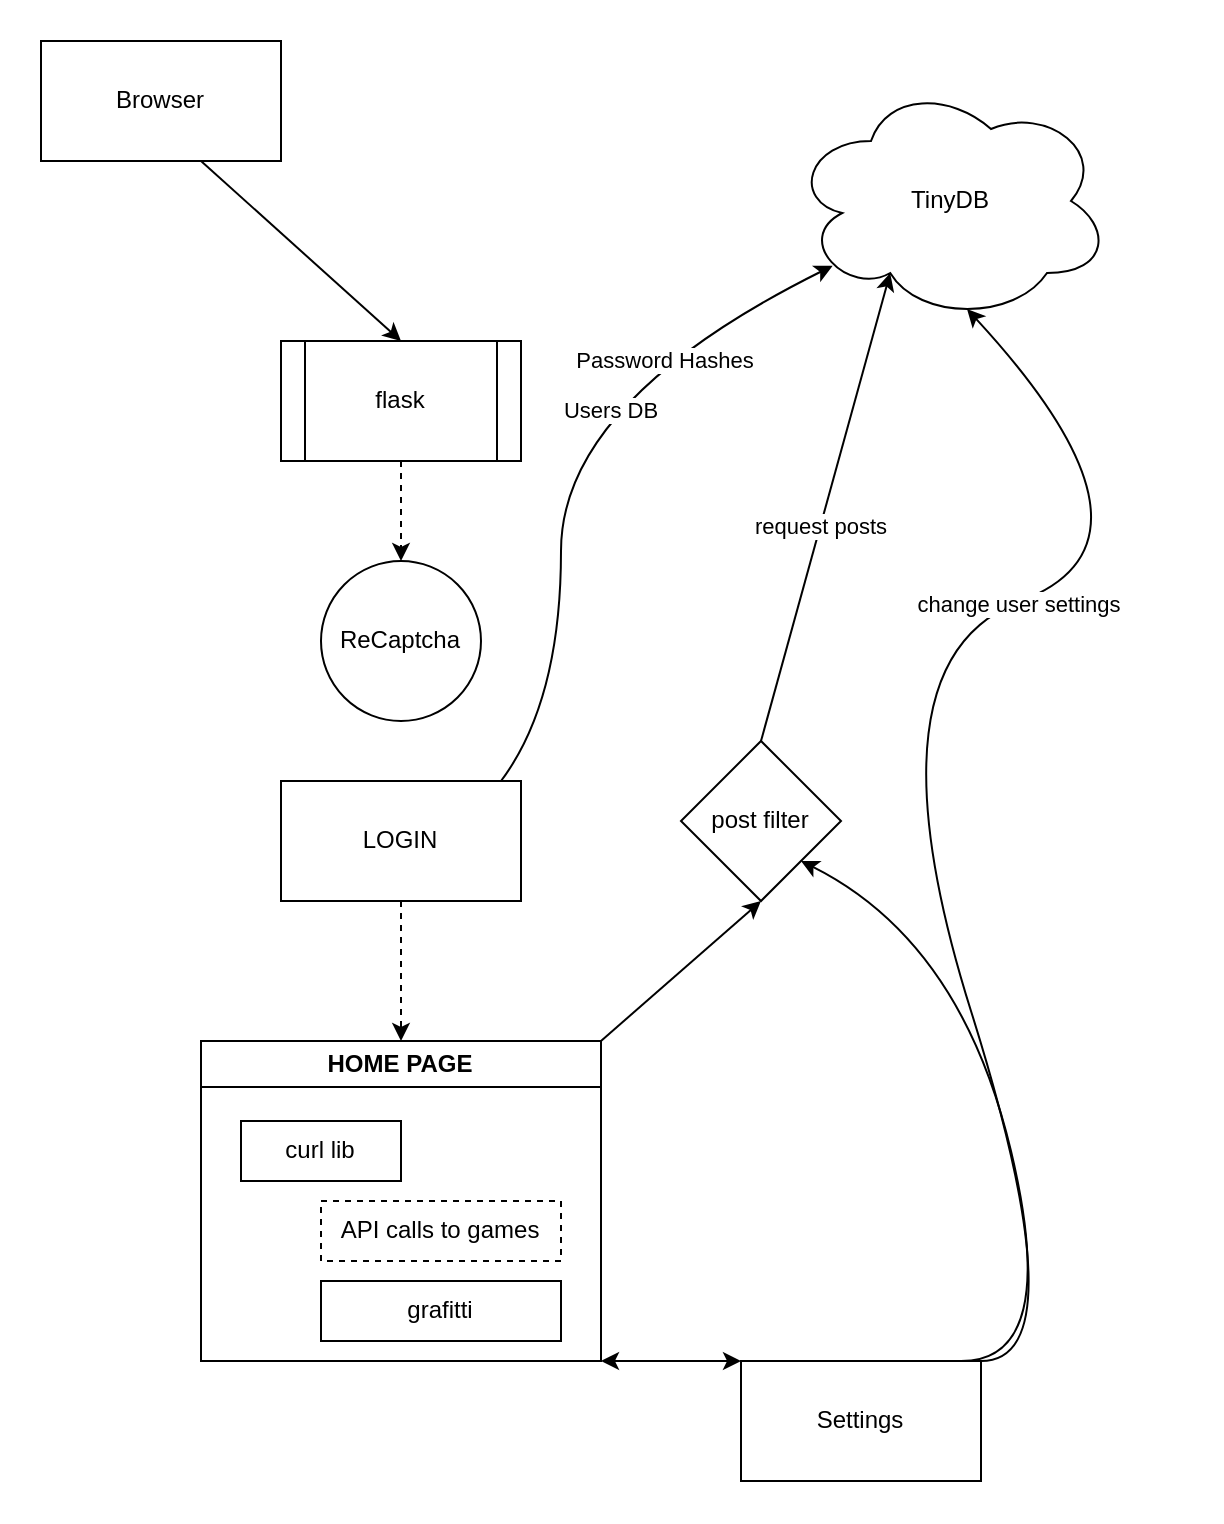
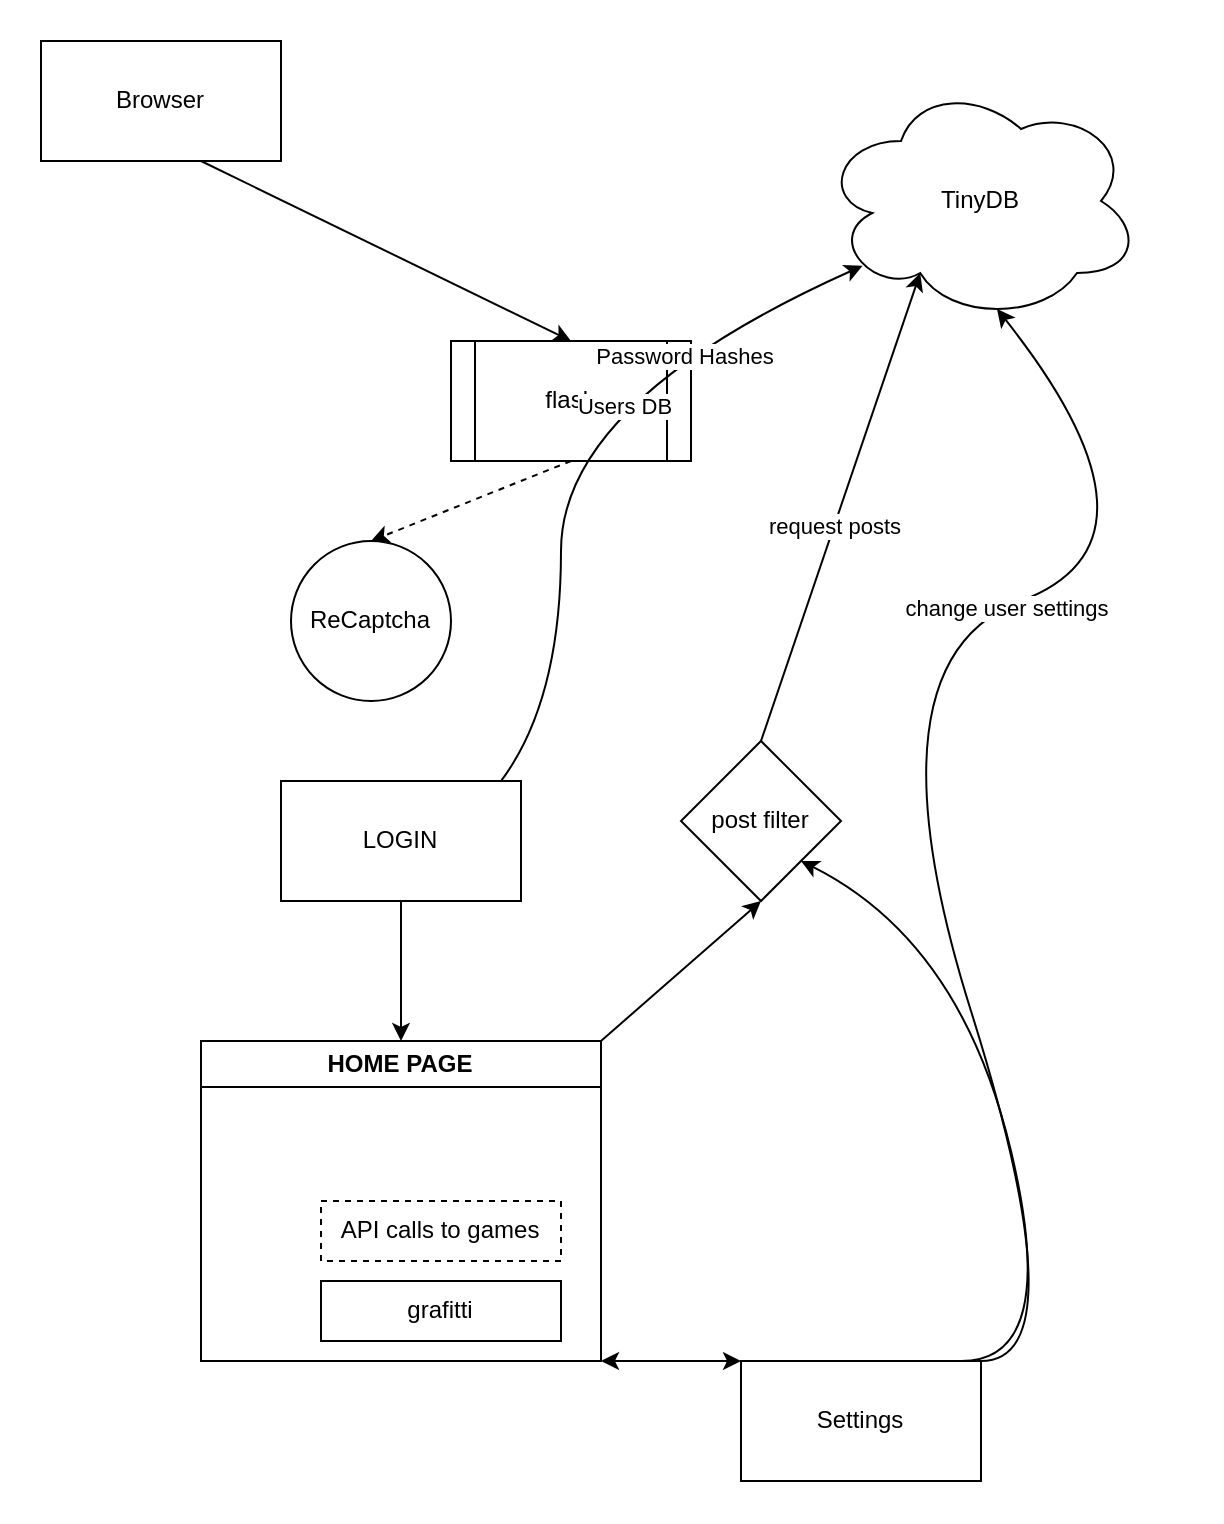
- <mxCell id="8" value="TinyDB" style="ellipse;shape=cloud;whiteSpace=wrap;html=1;" vertex="1" parent="1"><mxGeometry x="395" y="40" width="160" height="120" as="geometry" /></mxCell>
+ <mxCell id="8" value="TinyDB" style="ellipse;shape=cloud;whiteSpace=wrap;html=1;" vertex="1" parent="1"><mxGeometry x="410" y="40" width="160" height="120" as="geometry" /></mxCell>
- <mxCell id="3" value="flask" style="shape=process;whiteSpace=wrap;html=1;backgroundOutline=1;" vertex="1" parent="1"><mxGeometry x="140" y="170" width="120" height="60" as="geometry" /></mxCell>
+ <mxCell id="3" value="flask" style="shape=process;whiteSpace=wrap;html=1;backgroundOutline=1;" vertex="1" parent="1"><mxGeometry x="225" y="170" width="120" height="60" as="geometry" /></mxCell>
- <mxCell id="5" value="ReCaptcha" style="ellipse;whiteSpace=wrap;html=1;aspect=fixed;" vertex="1" parent="1"><mxGeometry x="160" y="280" width="80" height="80" as="geometry" /></mxCell>
+ <mxCell id="5" value="ReCaptcha" style="ellipse;whiteSpace=wrap;html=1;aspect=fixed;" vertex="1" parent="1"><mxGeometry x="145" y="270" width="80" height="80" as="geometry" /></mxCell>
- <mxCell id="17" value="" style="endArrow=classic;html=1;rounded=0;exitX=0.5;exitY=1;exitDx=0;exitDy=0;entryX=0.5;entryY=0;entryDx=0;entryDy=0;dashed=1;" edge="1" parent="1" source="7" target="12"><mxGeometry width="50" height="50" relative="1" as="geometry"><mxPoint x="-20" y="560" as="sourcePoint" /><mxPoint x="30" y="510" as="targetPoint" /></mxGeometry></mxCell>
+ <mxCell id="17" value="" style="endArrow=classic;html=1;rounded=0;exitX=0.5;exitY=1;exitDx=0;exitDy=0;entryX=0.5;entryY=0;entryDx=0;entryDy=0;" edge="1" parent="1" source="7" target="12"><mxGeometry width="50" height="50" relative="1" as="geometry"><mxPoint x="-20" y="560" as="sourcePoint" /><mxPoint x="30" y="510" as="targetPoint" /></mxGeometry></mxCell>
- <mxCell id="13" value="curl lib" style="whiteSpace=wrap;html=1;" vertex="1" parent="12"><mxGeometry x="20" y="40" width="80" height="30" as="geometry" /></mxCell>
